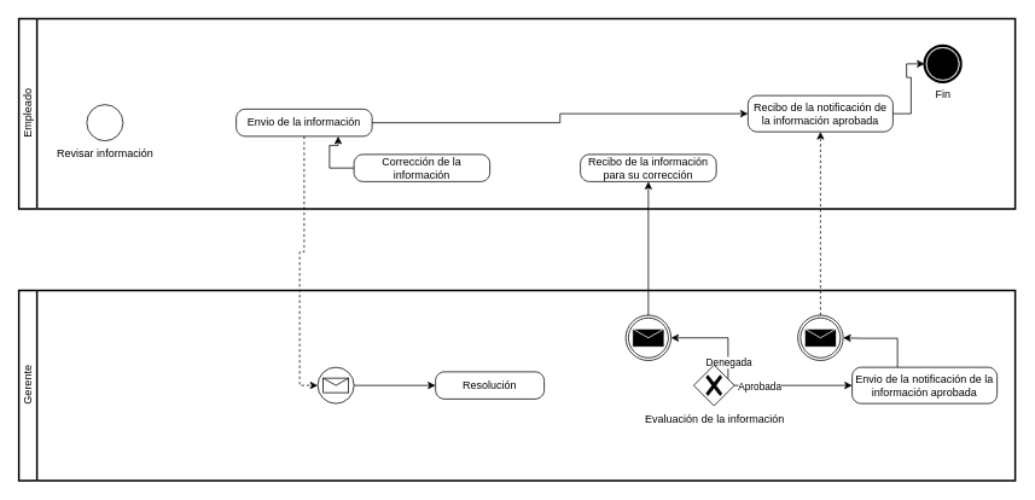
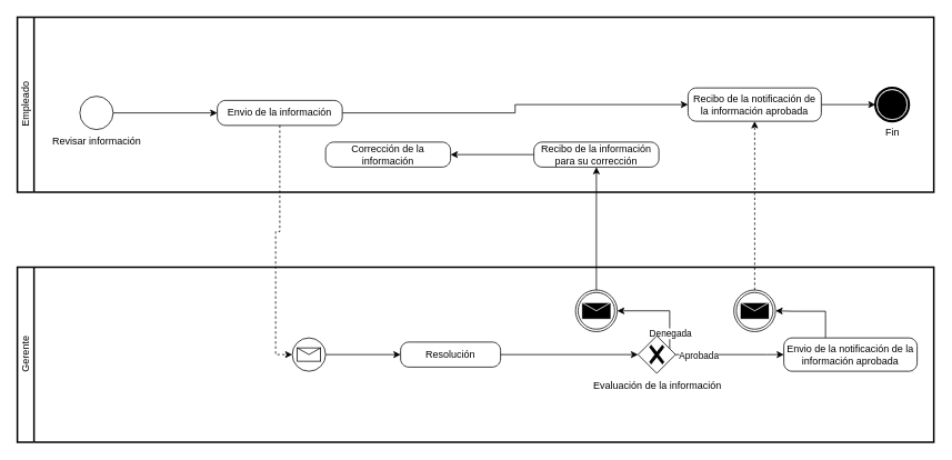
- <mxCell id="9" value="Fin" style="points=[[0.145,0.145,0],[0.5,0,0],[0.855,0.145,0],[1,0.5,0],[0.855,0.855,0],[0.5,1,0],[0.145,0.855,0],[0,0.5,0]];shape=mxgraph.bpmn.event;html=1;verticalLabelPosition=bottom;labelBackgroundColor=#ffffff;verticalAlign=top;align=center;perimeter=ellipsePerimeter;outlineConnect=0;aspect=fixed;outline=end;symbol=terminate;" parent="2" vertex="1"><mxGeometry x="1000" y="30" width="40" height="40" as="geometry" /></mxCell>
+ <mxCell id="9" value="Fin" style="points=[[0.145,0.145,0],[0.5,0,0],[0.855,0.145,0],[1,0.5,0],[0.855,0.855,0],[0.5,1,0],[0.145,0.855,0],[0,0.5,0]];shape=mxgraph.bpmn.event;html=1;verticalLabelPosition=bottom;labelBackgroundColor=#ffffff;verticalAlign=top;align=center;perimeter=ellipsePerimeter;outlineConnect=0;aspect=fixed;outline=end;symbol=terminate;" parent="2" vertex="1"><mxGeometry x="1030" y="85" width="40" height="40" as="geometry" /></mxCell>
+ <mxCell id="3" style="edgeStyle=orthogonalEdgeStyle;rounded=0;orthogonalLoop=1;jettySize=auto;html=1;entryX=0;entryY=0.5;entryDx=0;entryDy=0;entryPerimeter=0;" parent="2" source="4" target="6" edge="1"><mxGeometry relative="1" as="geometry" /></mxCell>
- <mxCell id="12" style="edgeStyle=orthogonalEdgeStyle;rounded=0;orthogonalLoop=1;jettySize=auto;html=1;entryX=0.75;entryY=1;entryDx=0;entryDy=0;entryPerimeter=0;" parent="2" source="13" target="6" edge="1"><mxGeometry relative="1" as="geometry"><mxPoint x="270" y="165" as="targetPoint" /><Array as="points"><mxPoint x="343" y="165" /><mxPoint x="343" y="140" /></Array></mxGeometry></mxCell>
+ <mxCell id="7" style="edgeStyle=orthogonalEdgeStyle;rounded=0;orthogonalLoop=1;jettySize=auto;html=1;entryX=1;entryY=0.5;entryDx=0;entryDy=0;entryPerimeter=0;" parent="2" source="8" target="13" edge="1"><mxGeometry relative="1" as="geometry" /></mxCell>
+ <mxCell id="17" style="edgeStyle=orthogonalEdgeStyle;rounded=0;orthogonalLoop=1;jettySize=auto;html=1;entryX=0;entryY=0.5;entryDx=0;entryDy=0;entryPerimeter=0;" parent="14" source="18" target="22" edge="1"><mxGeometry relative="1" as="geometry"><mxPoint x="660" y="110" as="targetPoint" /></mxGeometry></mxCell>
